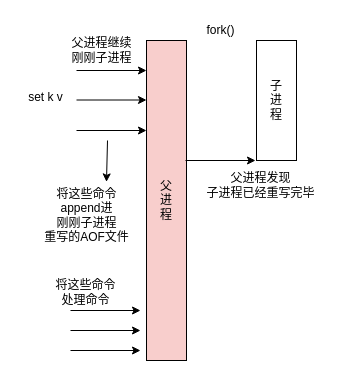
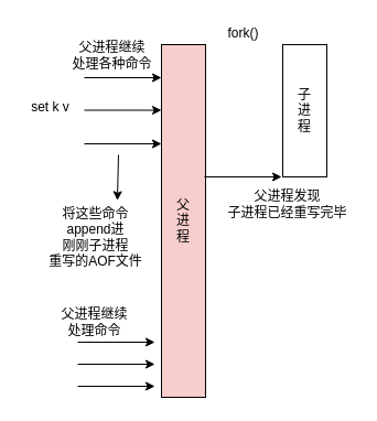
- <mxCell id="9" value="父进程继续&lt;br&gt;刚刚子进程" style="text;html=1;align=center;verticalAlign=middle;resizable=0;points=[];autosize=1;" vertex="1" parent="1"><mxGeometry x="56" y="35" width="90" height="30" as="geometry" /></mxCell>
+ <mxCell id="9" value="父进程继续&lt;br&gt;处理各种命令" style="text;html=1;align=center;verticalAlign=middle;resizable=0;points=[];autosize=1;" vertex="1" parent="1"><mxGeometry x="56" y="35" width="90" height="30" as="geometry" /></mxCell>
- <mxCell id="17" value="将这些命令&lt;br&gt;处理命令" style="text;html=1;align=center;verticalAlign=middle;resizable=0;points=[];autosize=1;" vertex="1" parent="1"><mxGeometry x="45" y="277" width="80" height="30" as="geometry" /></mxCell>
+ <mxCell id="17" value="父进程继续&lt;br&gt;处理命令" style="text;html=1;align=center;verticalAlign=middle;resizable=0;points=[];autosize=1;" vertex="1" parent="1"><mxGeometry x="45" y="277" width="80" height="30" as="geometry" /></mxCell>
